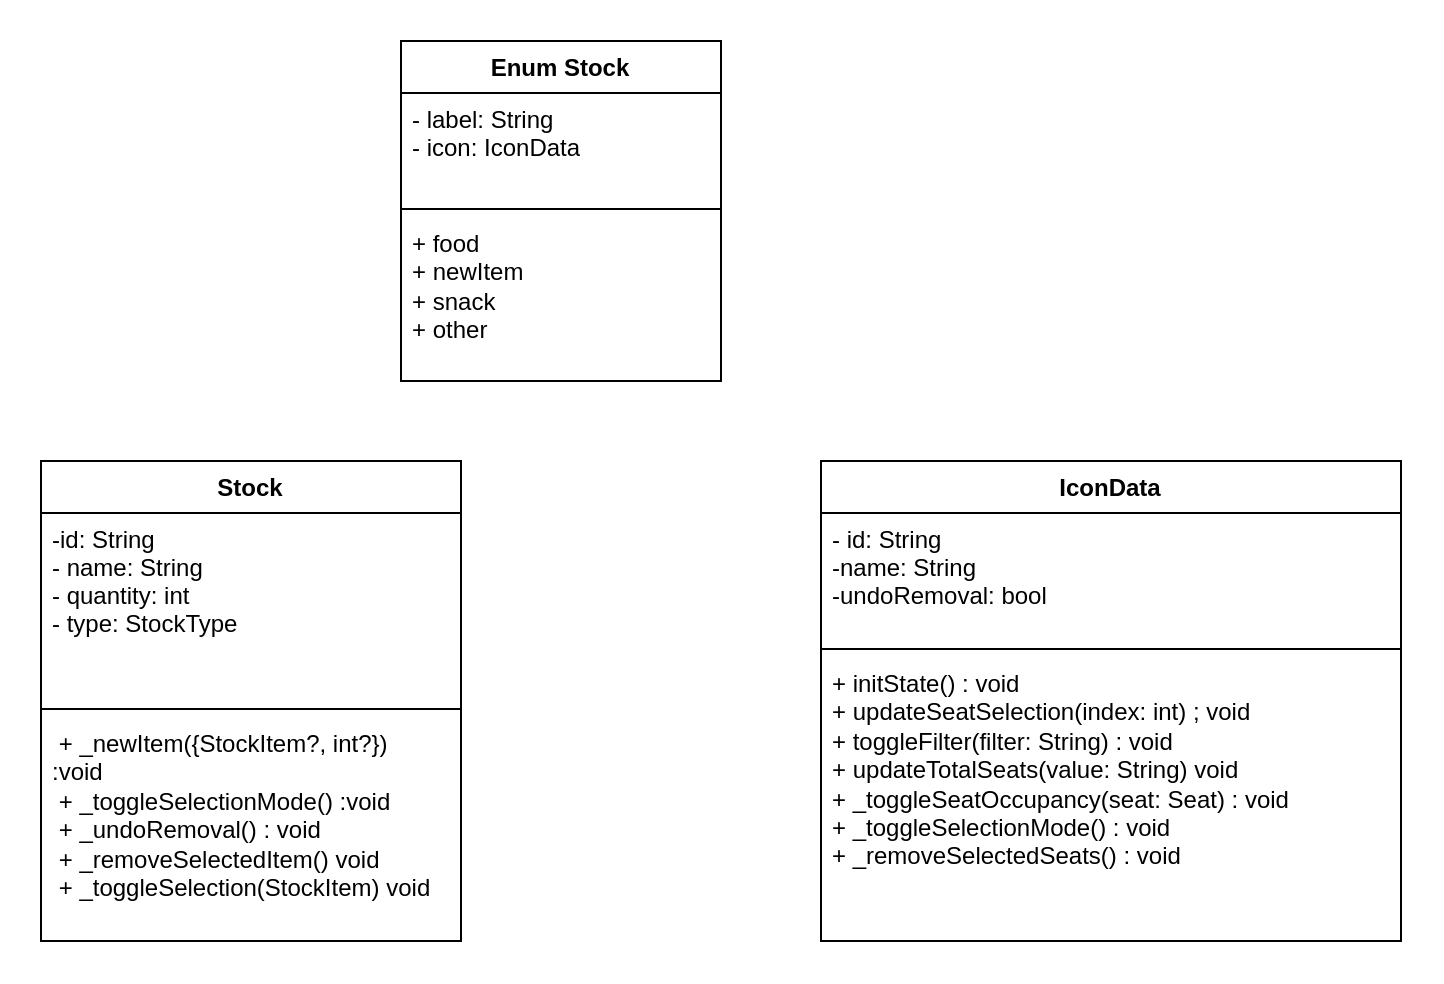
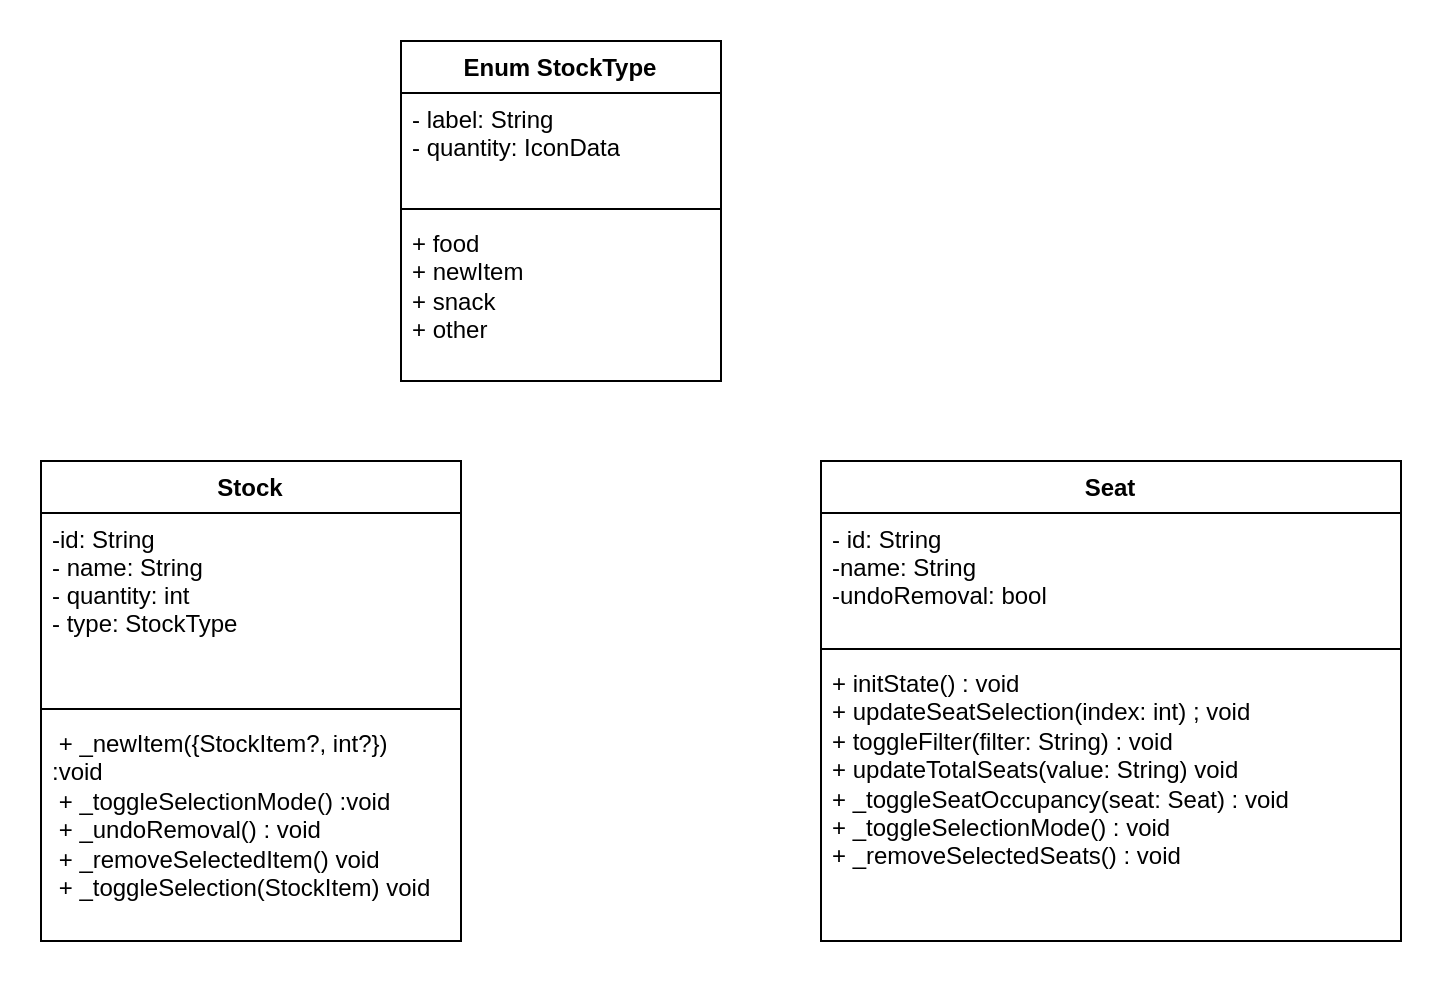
- <mxCell id="10" value="Enum Stock" style="swimlane;fontStyle=1;align=center;verticalAlign=top;childLayout=stackLayout;horizontal=1;startSize=26;horizontalStack=0;resizeParent=1;resizeParentMax=0;resizeLast=0;collapsible=1;marginBottom=0;whiteSpace=wrap;html=1;" vertex="1" parent="1"><mxGeometry x="200" y="20" width="160" height="170" as="geometry" /></mxCell>
+ <mxCell id="10" value="Enum StockType" style="swimlane;fontStyle=1;align=center;verticalAlign=top;childLayout=stackLayout;horizontal=1;startSize=26;horizontalStack=0;resizeParent=1;resizeParentMax=0;resizeLast=0;collapsible=1;marginBottom=0;whiteSpace=wrap;html=1;" vertex="1" parent="1"><mxGeometry x="200" y="20" width="160" height="170" as="geometry" /></mxCell>
- <mxCell id="11" value="- label: String&amp;nbsp;&lt;div&gt;- icon: IconData&lt;/div&gt;" style="text;strokeColor=none;fillColor=none;align=left;verticalAlign=top;spacingLeft=4;spacingRight=4;overflow=hidden;rotatable=0;points=[[0,0.5],[1,0.5]];portConstraint=eastwest;whiteSpace=wrap;html=1;" vertex="1" parent="10"><mxGeometry y="26" width="160" height="54" as="geometry" /></mxCell>
+ <mxCell id="11" value="- label: String&amp;nbsp;&lt;div&gt;- quantity: IconData&lt;/div&gt;" style="text;strokeColor=none;fillColor=none;align=left;verticalAlign=top;spacingLeft=4;spacingRight=4;overflow=hidden;rotatable=0;points=[[0,0.5],[1,0.5]];portConstraint=eastwest;whiteSpace=wrap;html=1;" vertex="1" parent="10"><mxGeometry y="26" width="160" height="54" as="geometry" /></mxCell>
- <mxCell id="6" value="IconData" style="swimlane;fontStyle=1;align=center;verticalAlign=top;childLayout=stackLayout;horizontal=1;startSize=26;horizontalStack=0;resizeParent=1;resizeLast=0;collapsible=1;marginBottom=0;rounded=0;shadow=0;strokeWidth=1;" vertex="1" parent="1"><mxGeometry x="410" y="230" width="290" height="240" as="geometry"><mxRectangle x="550" y="140" width="160" height="26" as="alternateBounds" /></mxGeometry></mxCell>
+ <mxCell id="6" value="Seat" style="swimlane;fontStyle=1;align=center;verticalAlign=top;childLayout=stackLayout;horizontal=1;startSize=26;horizontalStack=0;resizeParent=1;resizeLast=0;collapsible=1;marginBottom=0;rounded=0;shadow=0;strokeWidth=1;" vertex="1" parent="1"><mxGeometry x="410" y="230" width="290" height="240" as="geometry"><mxRectangle x="550" y="140" width="160" height="26" as="alternateBounds" /></mxGeometry></mxCell>
